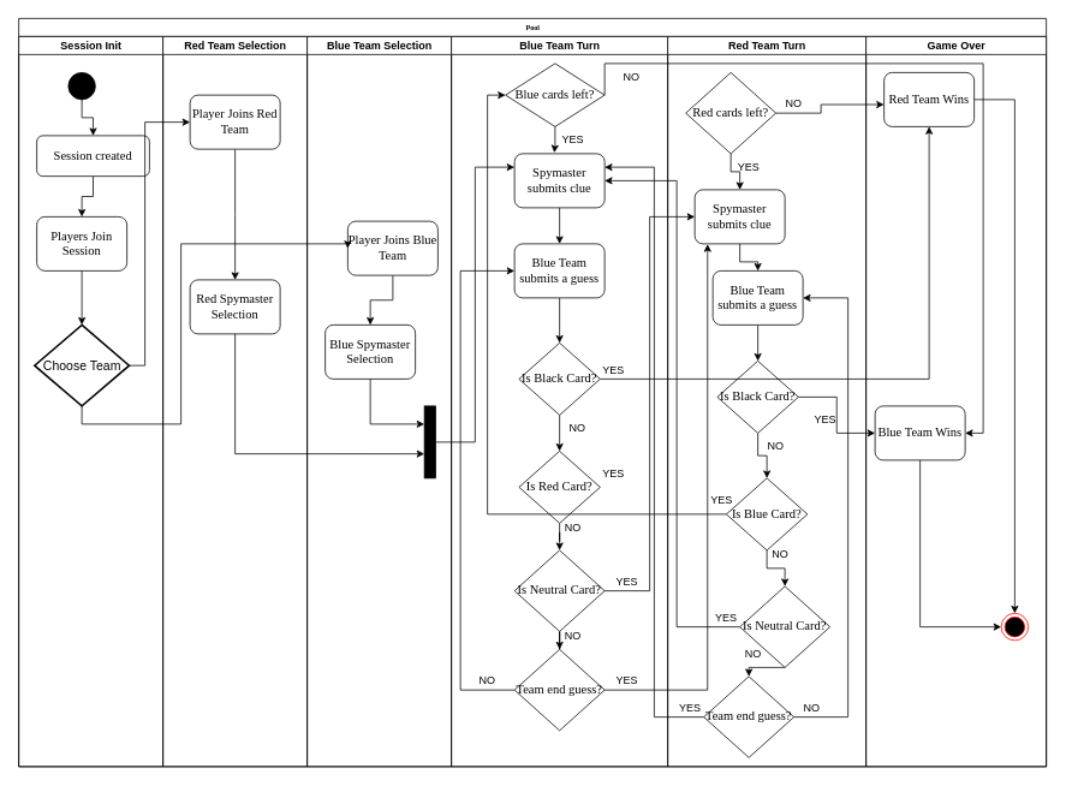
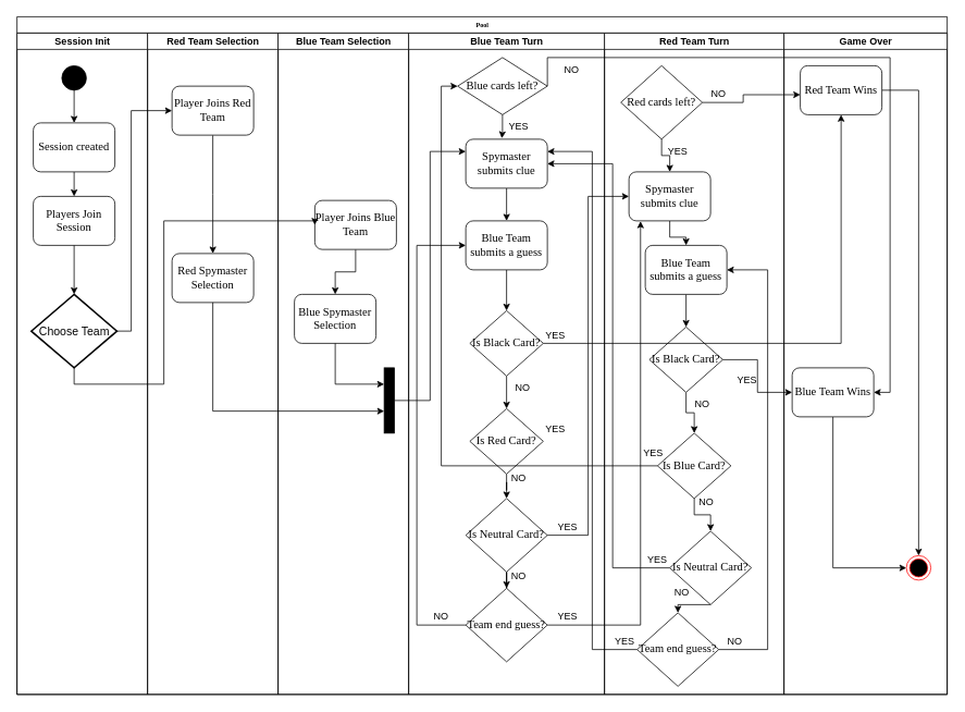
- <mxCell id="8" value="&lt;font style=&quot;font-size: 14px;&quot;&gt;Session created&lt;/font&gt;" style="rounded=1;whiteSpace=wrap;html=1;shadow=0;labelBackgroundColor=none;strokeWidth=1;fontFamily=Verdana;fontSize=8;align=center;" vertex="1" parent="3"><mxGeometry x="20" y="110" width="125" height="45" as="geometry" /></mxCell>
+ <mxCell id="8" value="&lt;font style=&quot;font-size: 14px;&quot;&gt;Session created&lt;/font&gt;" style="rounded=1;whiteSpace=wrap;html=1;shadow=0;labelBackgroundColor=none;strokeWidth=1;fontFamily=Verdana;fontSize=8;align=center;" vertex="1" parent="3"><mxGeometry x="20" y="110" width="100" height="60" as="geometry" /></mxCell>
